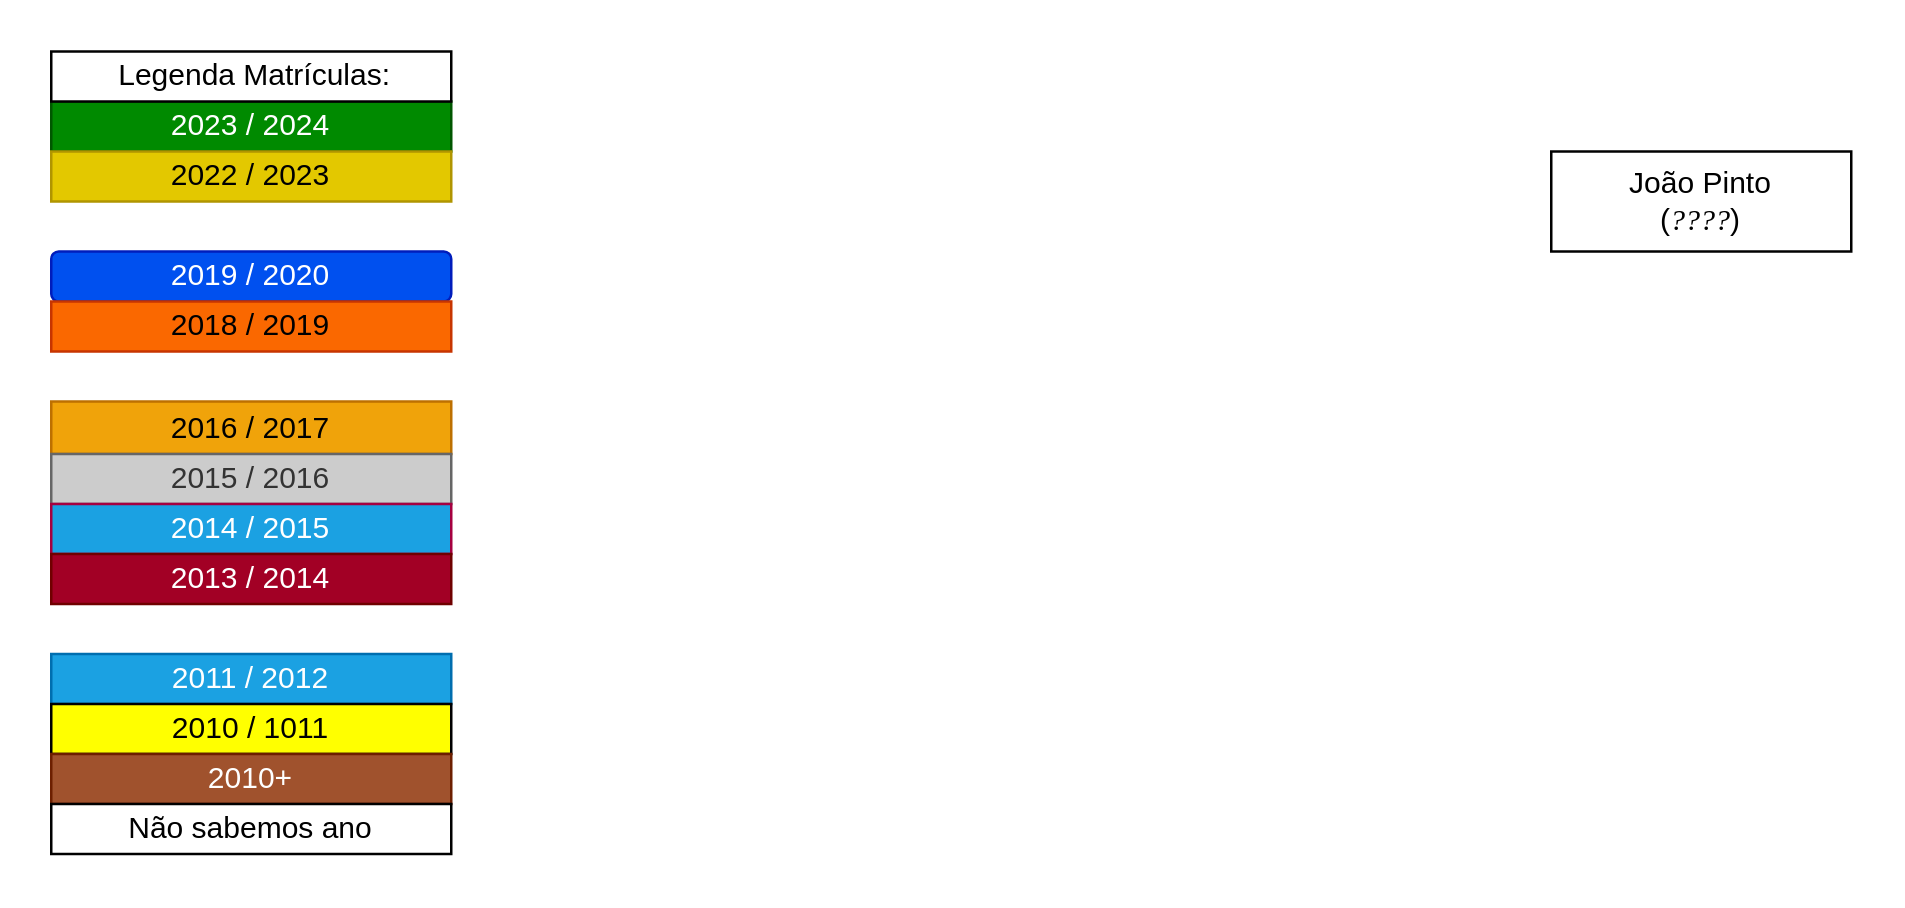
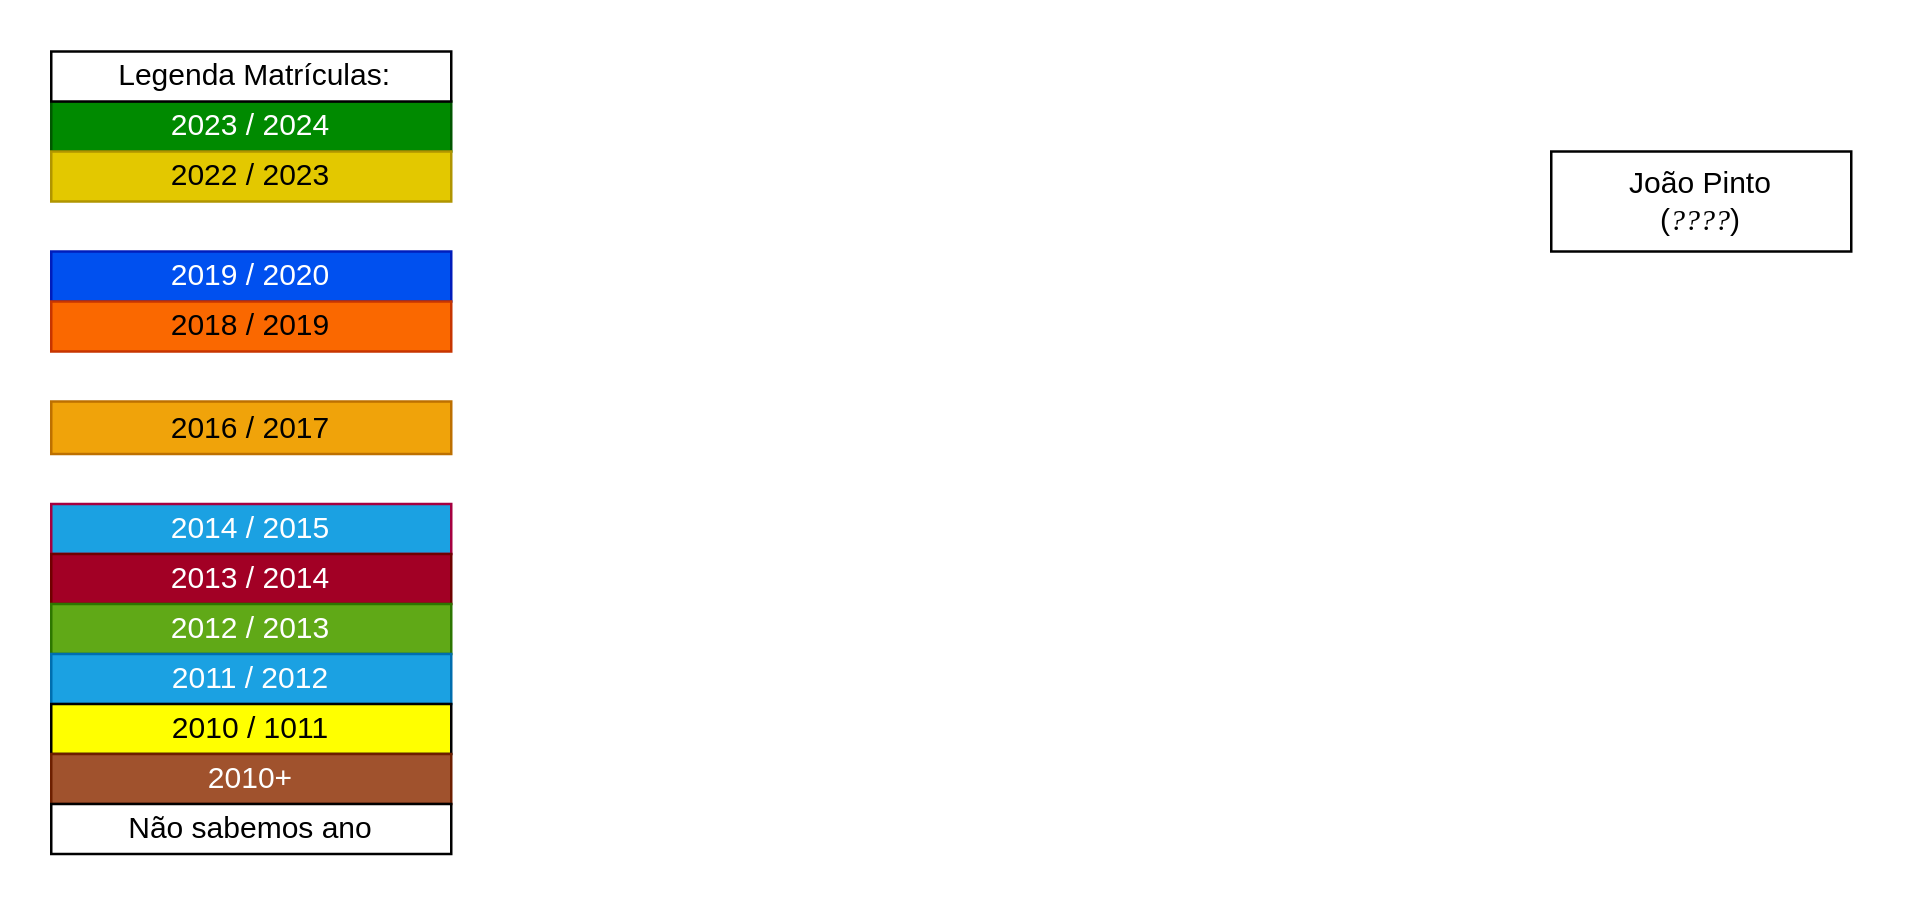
- <mxCell id="4" value="2019 / 2020" style="whiteSpace=wrap;html=1;fillColor=#0050ef;fontColor=#ffffff;strokeColor=#001DBC;rounded=1;" vertex="1" parent="1"><mxGeometry x="20" y="100" width="160" height="20" as="geometry" /></mxCell>
+ <mxCell id="4" value="2019 / 2020" style="rounded=0;whiteSpace=wrap;html=1;fillColor=#0050ef;fontColor=#ffffff;strokeColor=#001DBC;" vertex="1" parent="1"><mxGeometry x="20" y="100" width="160" height="20" as="geometry" /></mxCell>
- <mxCell id="8" value="2015 / 2016" style="rounded=0;whiteSpace=wrap;html=1;fillColor=#CCCCCC;strokeColor=#666666;fontColor=#333333;" vertex="1" parent="1"><mxGeometry x="20" y="181" width="160" height="20" as="geometry" /></mxCell>
+ <mxCell id="11" value="2012&lt;span style=&quot;background-color: initial;&quot;&gt;&amp;nbsp;/ 2013&lt;/span&gt;" style="rounded=0;whiteSpace=wrap;html=1;fillColor=#60a917;fontColor=#ffffff;strokeColor=#2D7600;" vertex="1" parent="1"><mxGeometry x="20" y="241" width="160" height="20" as="geometry" /></mxCell>
